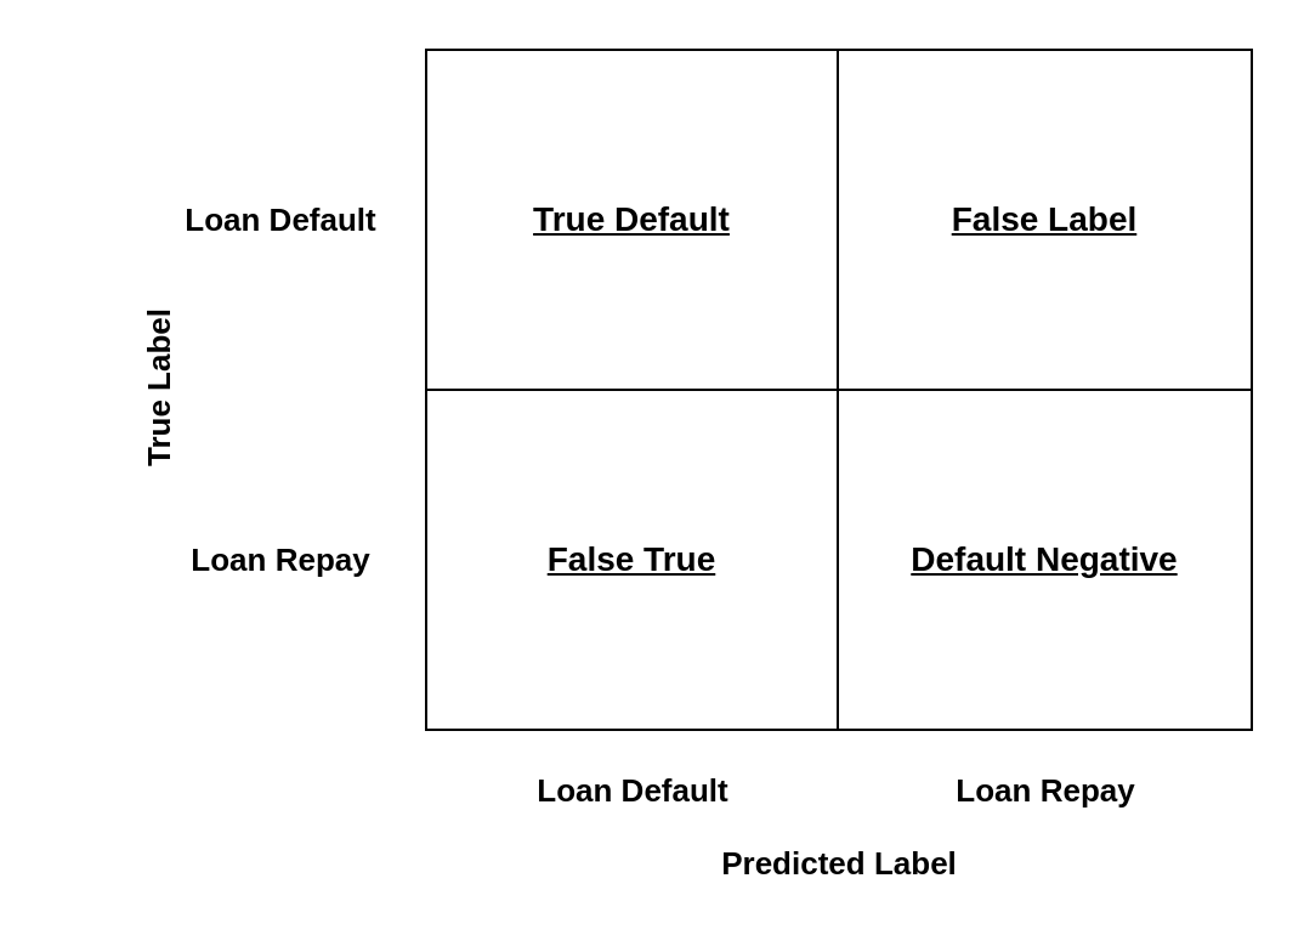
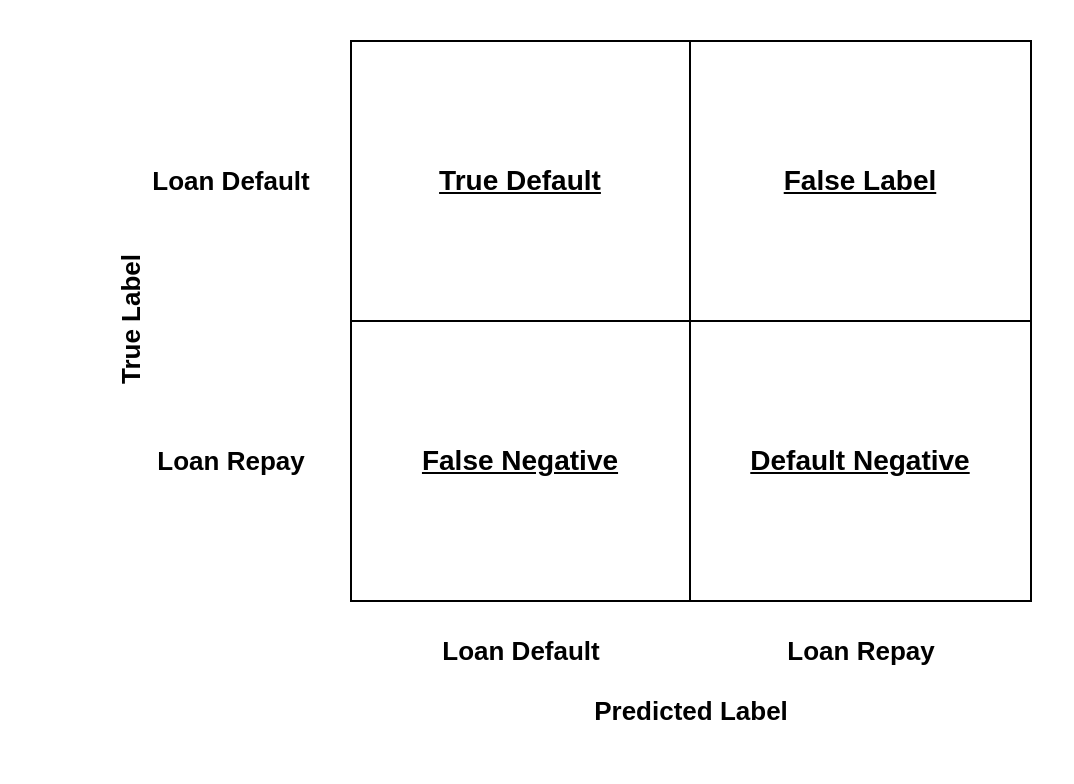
- <mxCell id="6" value="&lt;b style=&quot;font-size: 14px;&quot;&gt;&lt;u style=&quot;&quot;&gt;&lt;font style=&quot;font-size: 14px;&quot;&gt;False True&lt;/font&gt;&lt;/u&gt;&lt;/b&gt;" style="text;html=1;align=center;verticalAlign=middle;whiteSpace=wrap;rounded=0;" parent="1" vertex="1"><mxGeometry x="175" y="160" width="170" height="140" as="geometry" /></mxCell>
+ <mxCell id="6" value="&lt;b style=&quot;font-size: 14px;&quot;&gt;&lt;u style=&quot;&quot;&gt;&lt;font style=&quot;font-size: 14px;&quot;&gt;False Negative&lt;/font&gt;&lt;/u&gt;&lt;/b&gt;" style="text;html=1;align=center;verticalAlign=middle;whiteSpace=wrap;rounded=0;" parent="1" vertex="1"><mxGeometry x="175" y="160" width="170" height="140" as="geometry" /></mxCell>
